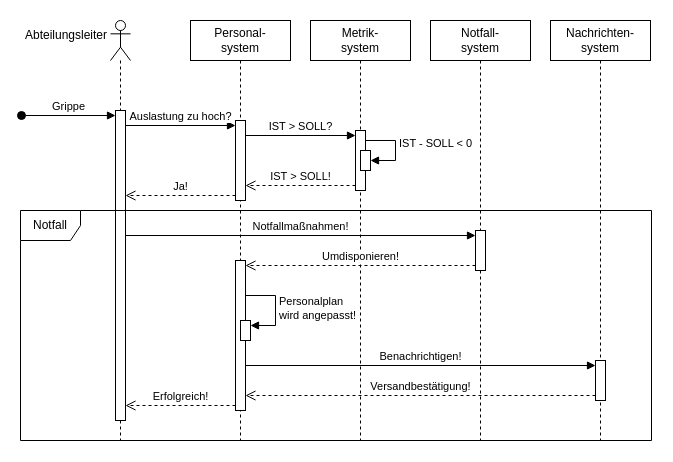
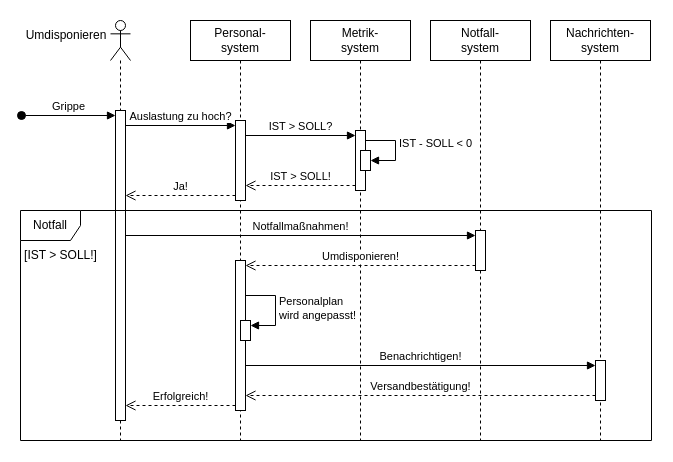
- <mxCell id="28" value="Abteilungsleiter" style="text;html=1;align=center;verticalAlign=middle;whiteSpace=wrap;rounded=0;" parent="1" vertex="1"><mxGeometry x="21" y="20" width="90" height="30" as="geometry" /></mxCell>
+ <mxCell id="28" value="Umdisponieren" style="text;html=1;align=center;verticalAlign=middle;whiteSpace=wrap;rounded=0;" parent="1" vertex="1"><mxGeometry x="21" y="20" width="90" height="30" as="geometry" /></mxCell>
+ <mxCell id="18" value="[IST &amp;gt; SOLL!]" style="text;html=1;align=center;verticalAlign=middle;whiteSpace=wrap;rounded=0;container=0;" parent="1" vertex="1"><mxGeometry x="20" y="240" width="81" height="30" as="geometry" /></mxCell>
